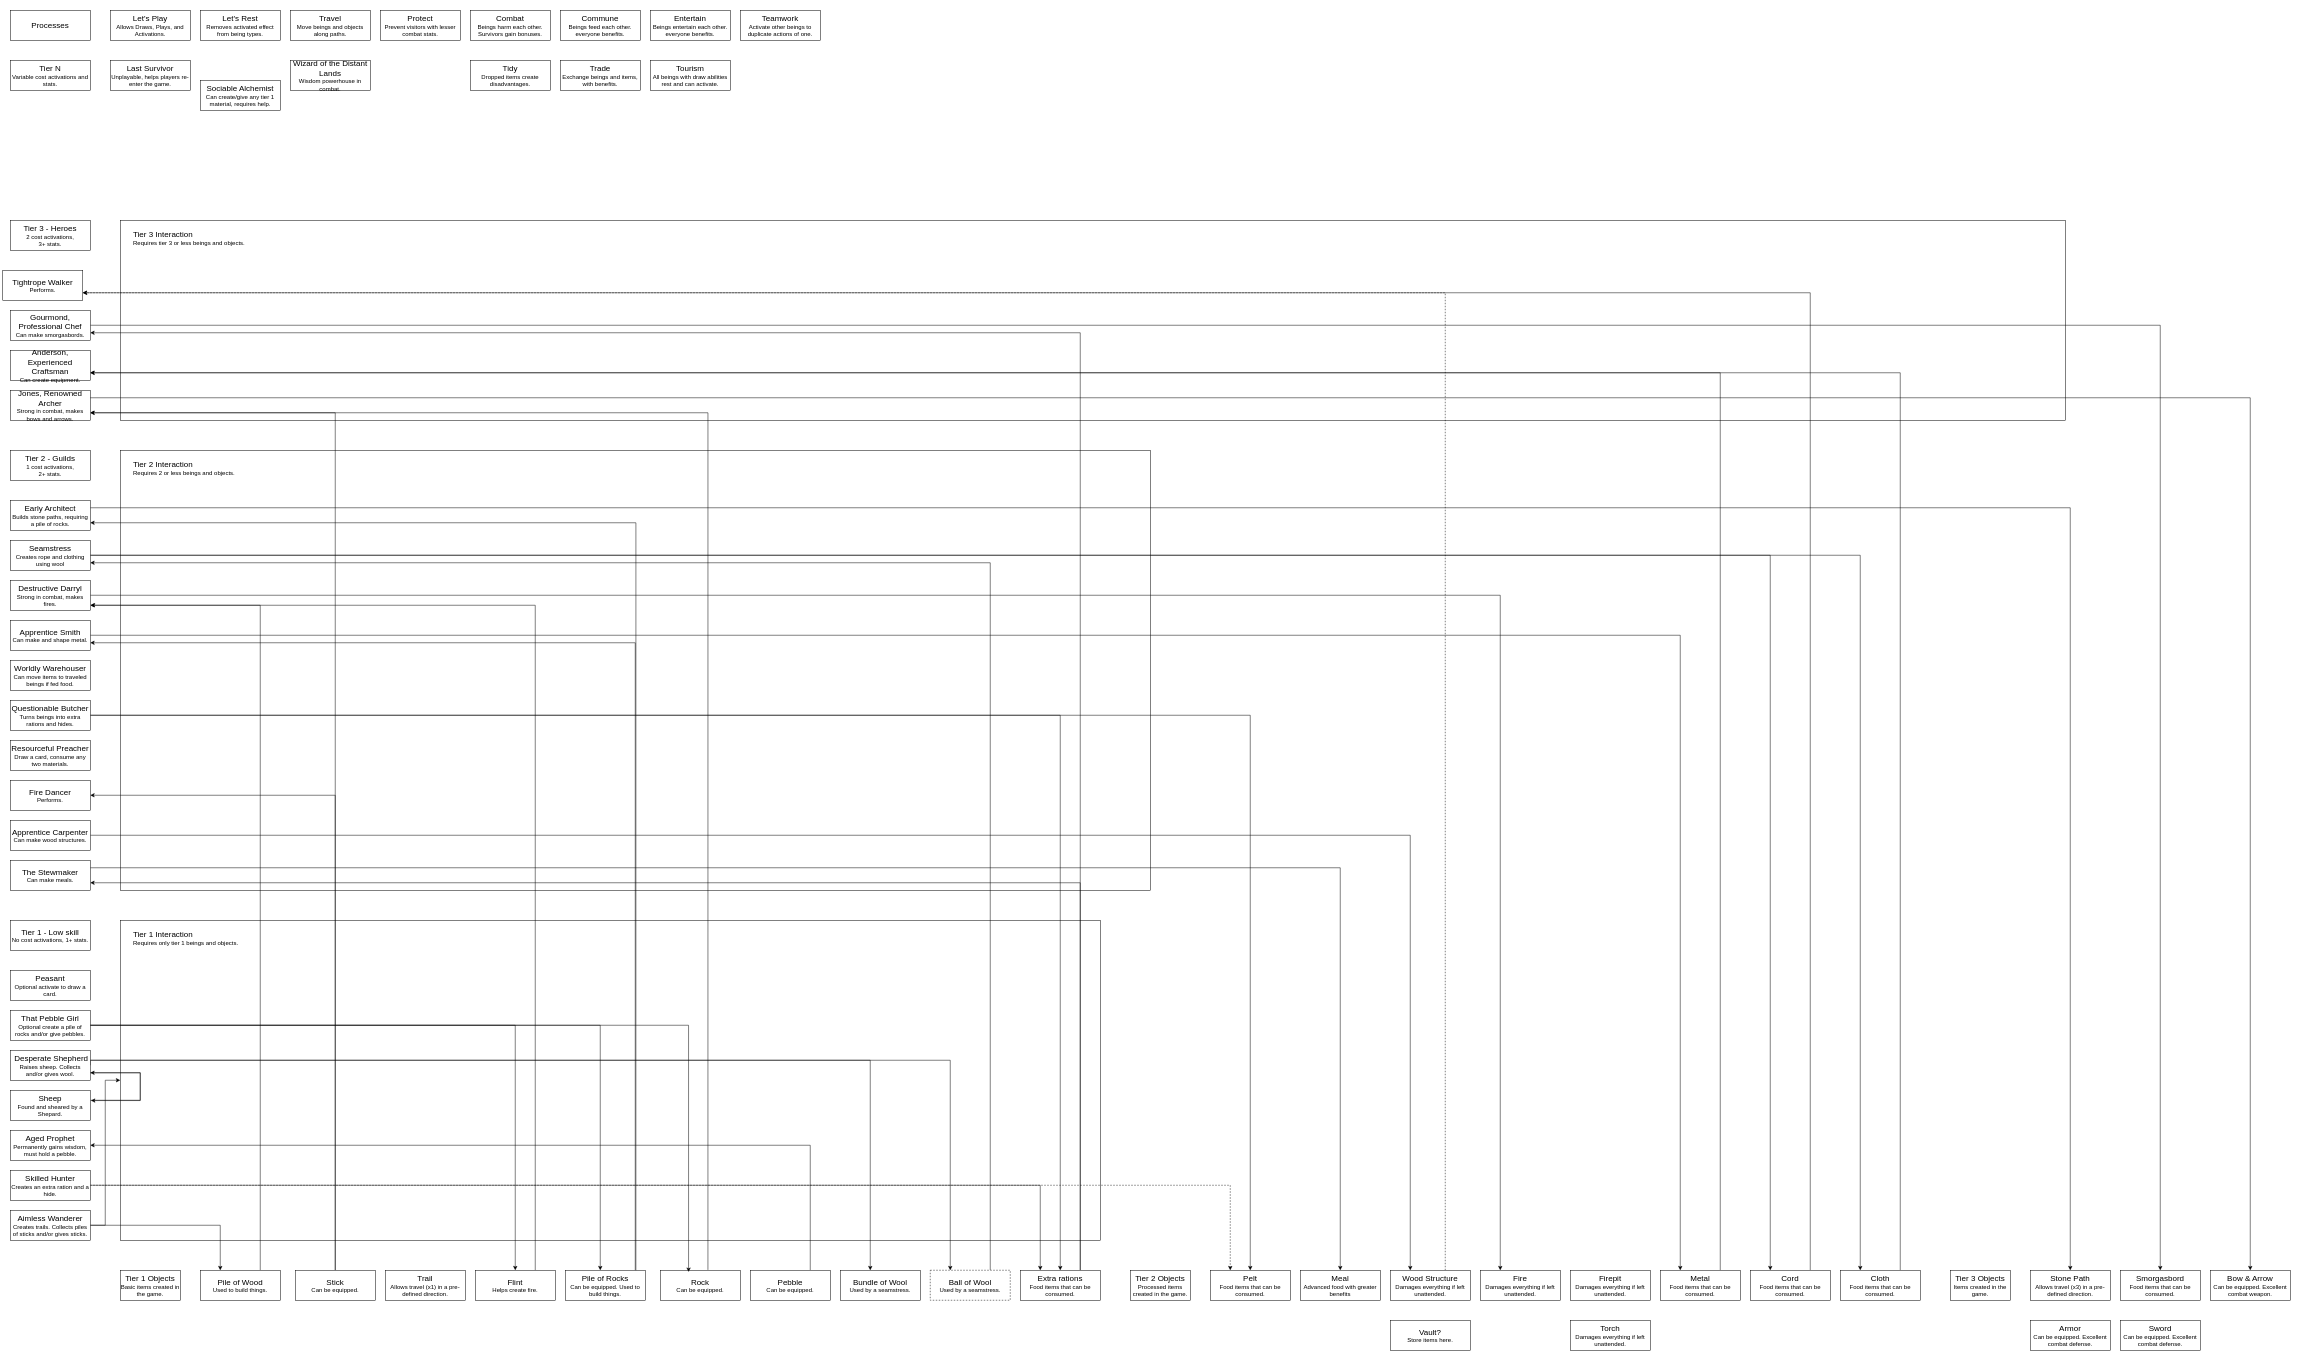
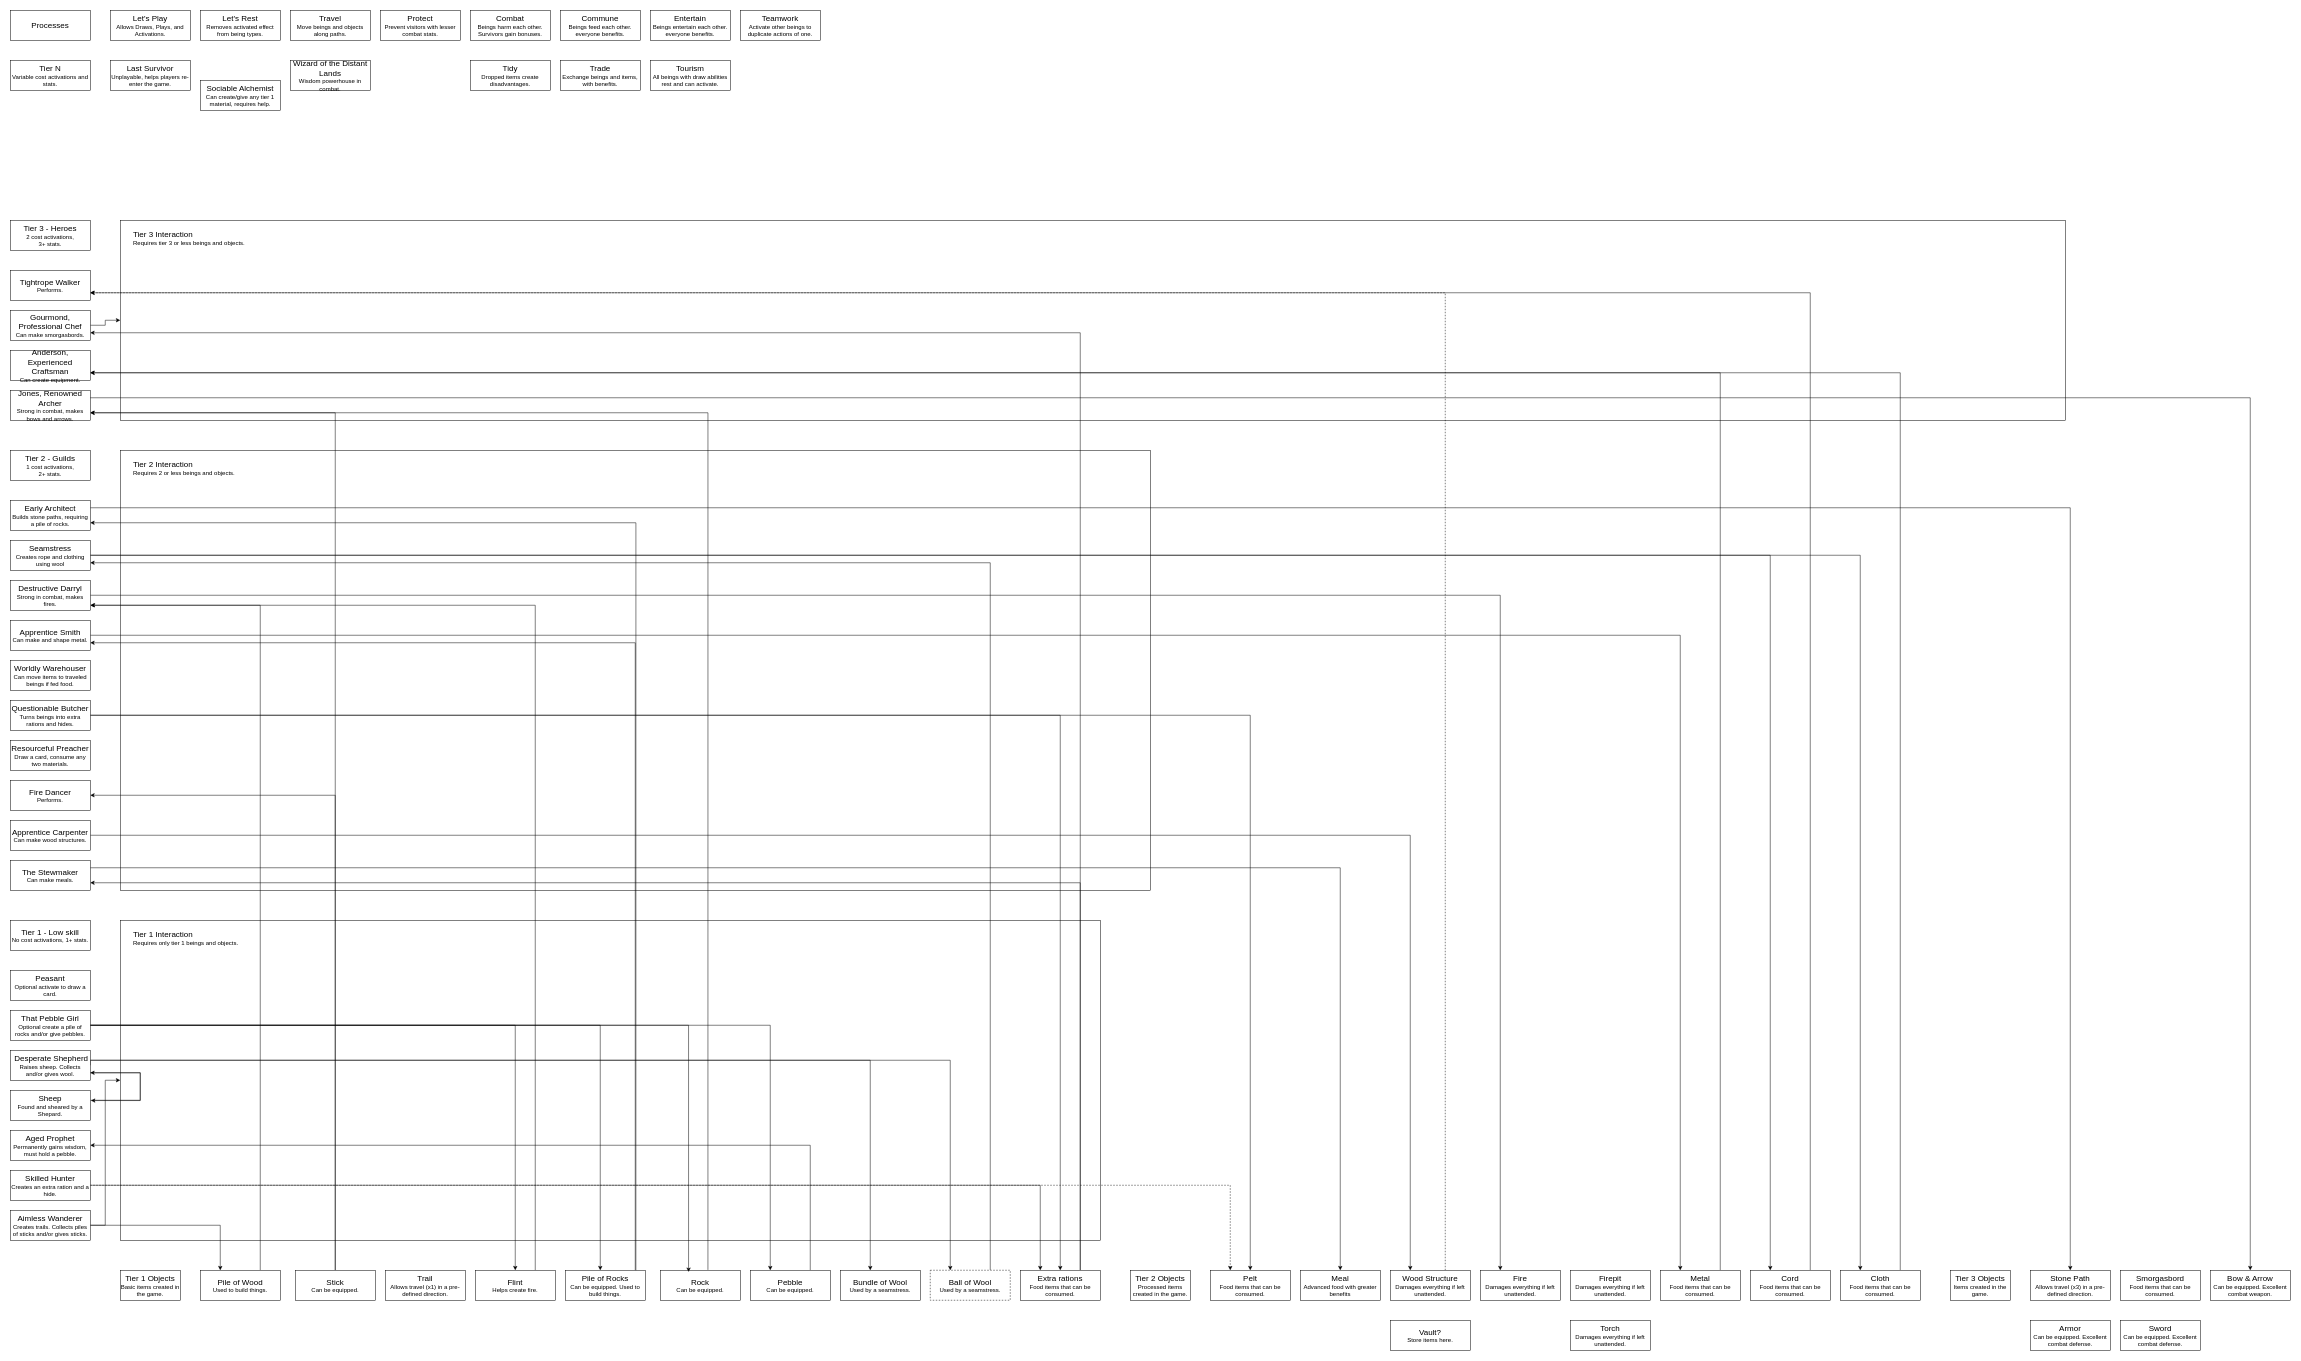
- <mxCell id="84" value="&lt;font style=&quot;font-size: 16px;&quot;&gt;Tightrope Walker&lt;/font&gt;&lt;div&gt;Performs.&lt;/div&gt;" style="rounded=0;whiteSpace=wrap;html=1;strokeColor=light-dark(#000000,#808080);" parent="1" vertex="1"><mxGeometry x="5" y="540" width="160" height="60" as="geometry" /></mxCell>
+ <mxCell id="84" value="&lt;font style=&quot;font-size: 16px;&quot;&gt;Tightrope Walker&lt;/font&gt;&lt;div&gt;Performs.&lt;/div&gt;" style="rounded=0;whiteSpace=wrap;html=1;strokeColor=light-dark(#000000,#808080);" parent="1" vertex="1"><mxGeometry x="20" y="540" width="160" height="60" as="geometry" /></mxCell>
+ <mxCell id="19" style="edgeStyle=orthogonalEdgeStyle;rounded=0;orthogonalLoop=1;jettySize=auto;html=1;entryX=0.25;entryY=0;entryDx=0;entryDy=0;" parent="1" source="20" target="65" edge="1"><mxGeometry relative="1" as="geometry"><Array as="points"><mxPoint x="1540" y="2050" /></Array></mxGeometry></mxCell>
- <mxCell id="91" style="edgeStyle=orthogonalEdgeStyle;rounded=0;orthogonalLoop=1;jettySize=auto;html=1;" parent="1" source="92" target="104" edge="1"><mxGeometry relative="1" as="geometry" /></mxCell>
+ <mxCell id="91" style="edgeStyle=orthogonalEdgeStyle;rounded=0;orthogonalLoop=1;jettySize=auto;html=1;" parent="1" source="92" target="3" edge="1"><mxGeometry relative="1" as="geometry" /></mxCell>
